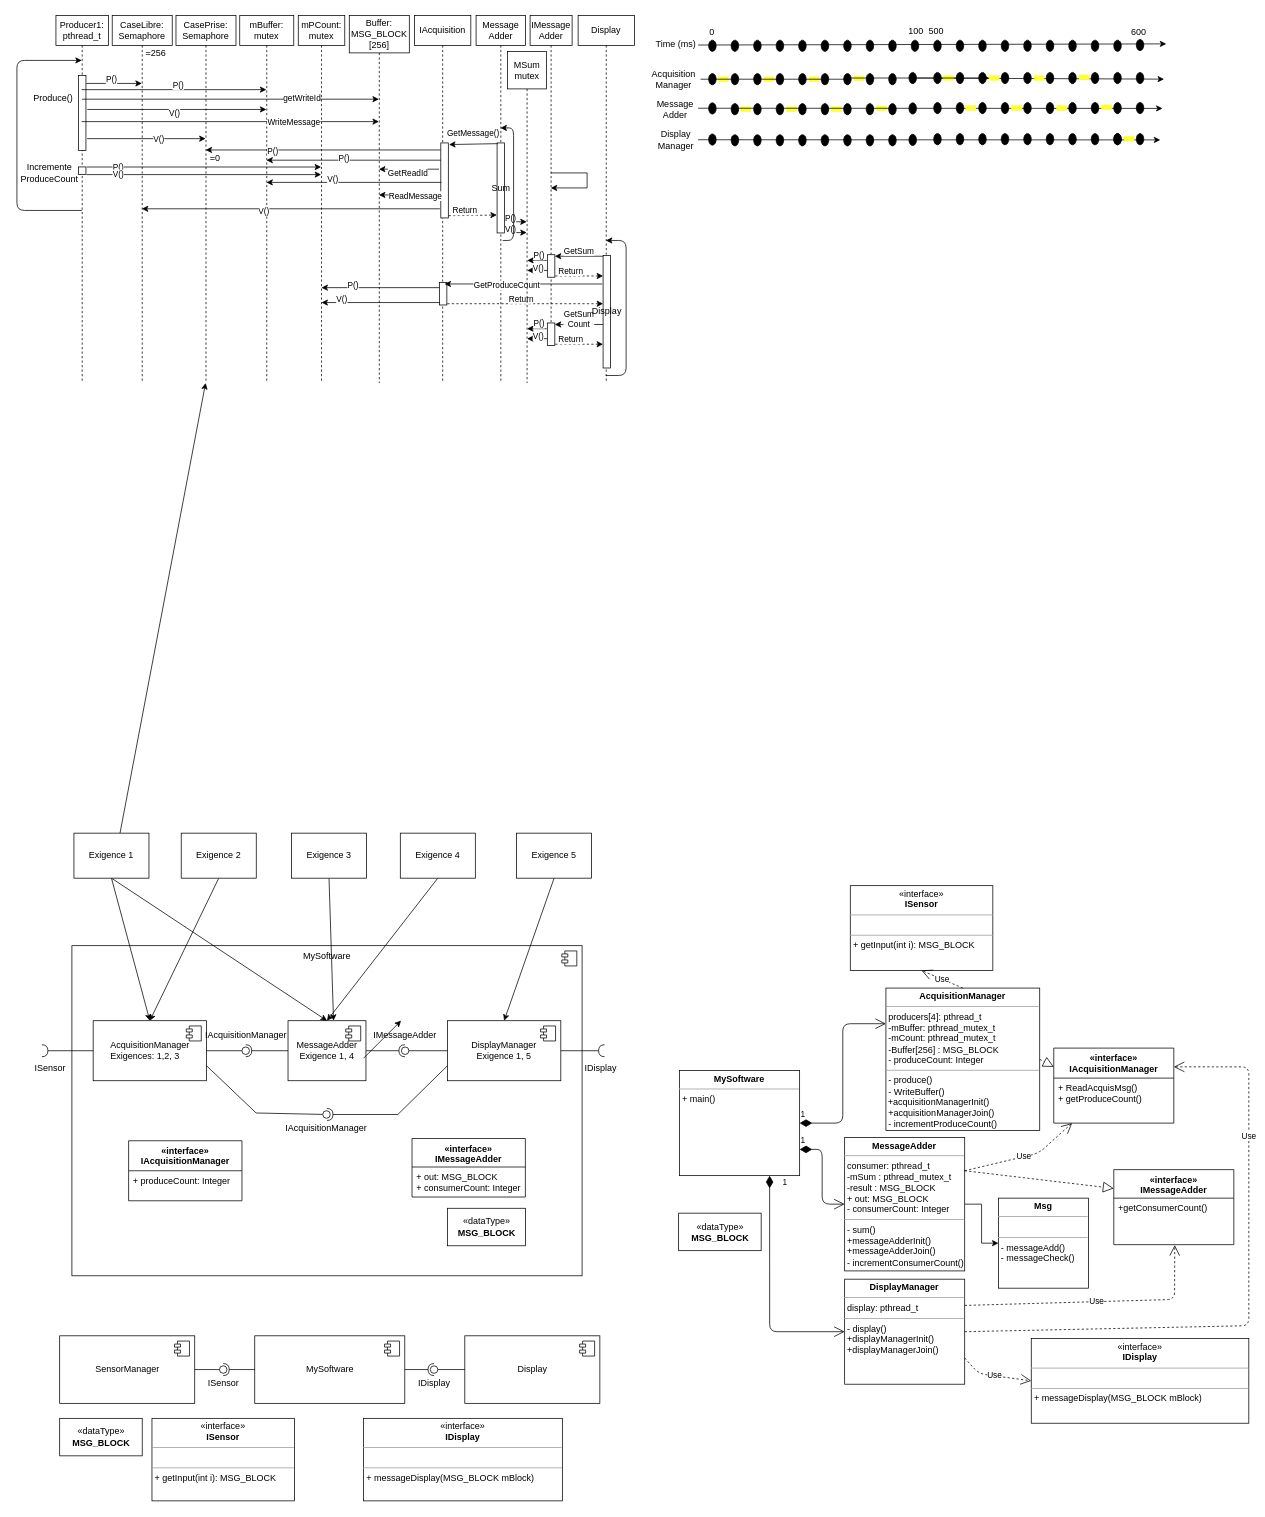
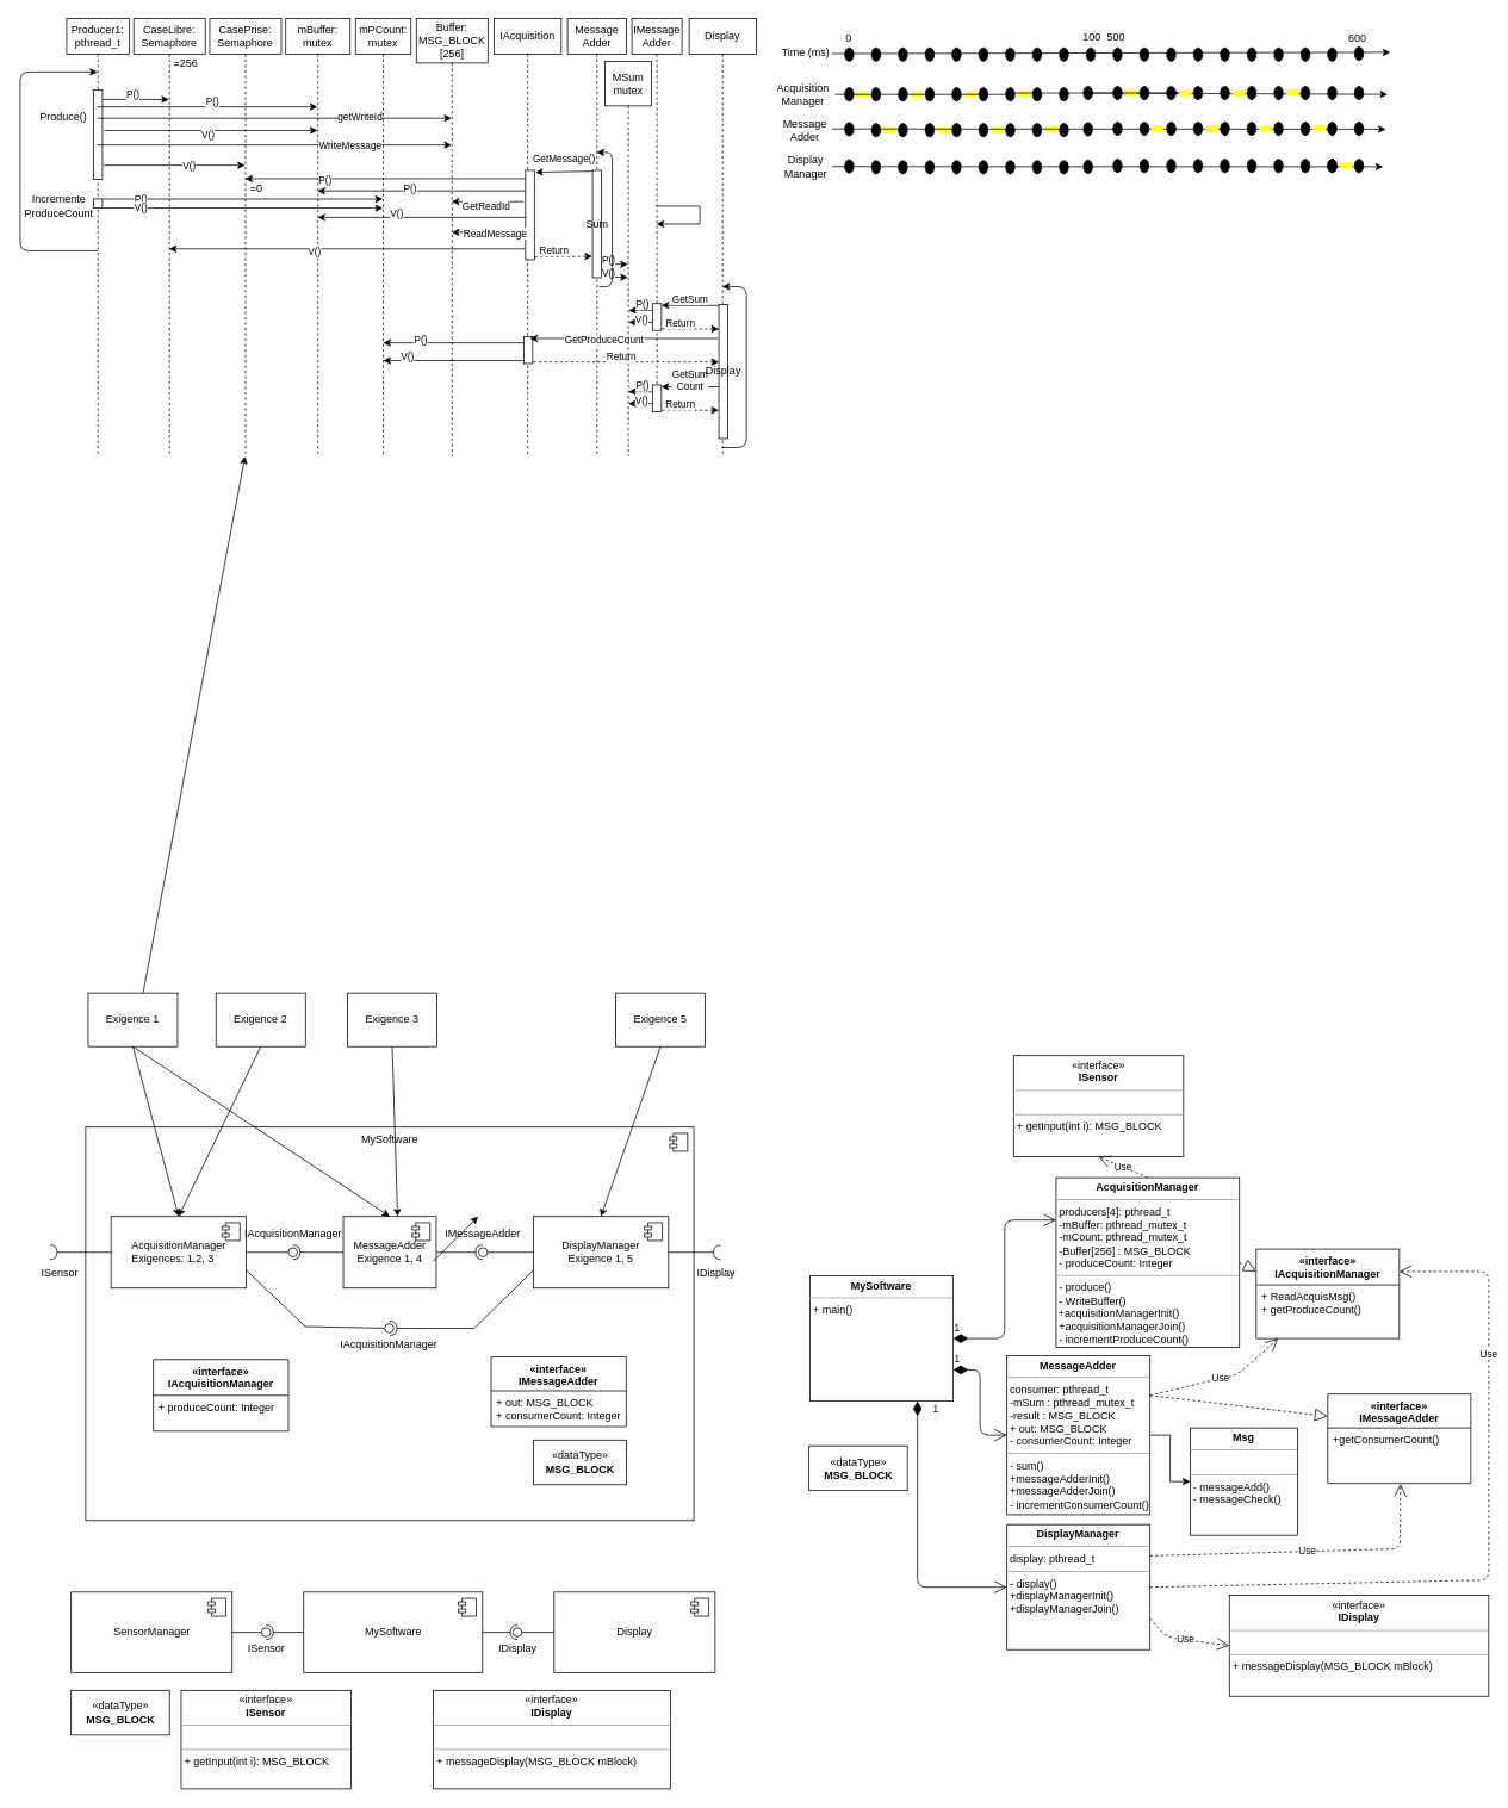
- <mxCell id="81" value="Exigence 4" style="rounded=0;whiteSpace=wrap;html=1;" parent="1" vertex="1"><mxGeometry x="533" y="1110" width="100" height="60" as="geometry" /></mxCell>
- <mxCell id="80" style="edgeStyle=none;rounded=0;orthogonalLoop=1;jettySize=auto;html=1;exitX=0.5;exitY=1;exitDx=0;exitDy=0;entryX=0.5;entryY=0;entryDx=0;entryDy=0;" parent="1" source="81" target="31" edge="1"><mxGeometry relative="1" as="geometry" /></mxCell>
